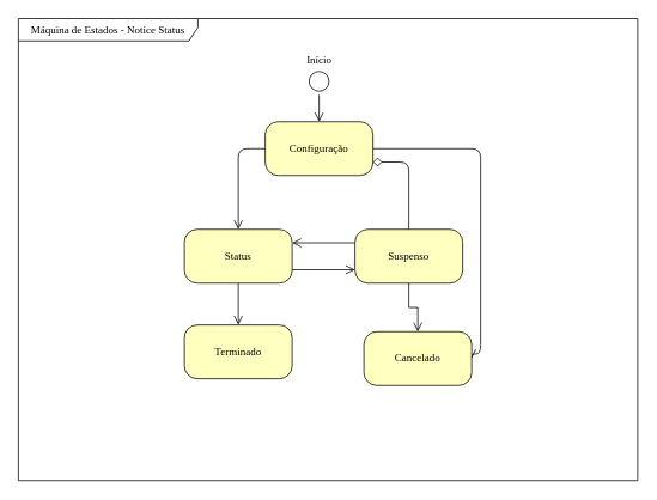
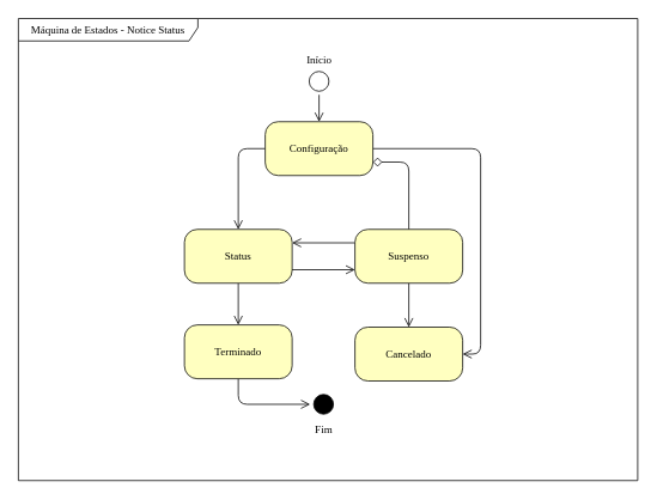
- <mxCell id="11" value="Cancelado" style="rounded=1;whiteSpace=wrap;html=1;arcSize=24;fillColor=#ffffc0;strokeColor=#000000;shadow=0;comic=0;labelBackgroundColor=none;fontFamily=Verdana;fontSize=12;fontColor=#000000;align=center;" parent="1" vertex="1"><mxGeometry x="405" y="369" width="120" height="60" as="geometry" /></mxCell>
+ <mxCell id="11" value="Cancelado" style="rounded=1;whiteSpace=wrap;html=1;arcSize=24;fillColor=#ffffc0;strokeColor=#000000;shadow=0;comic=0;labelBackgroundColor=none;fontFamily=Verdana;fontSize=12;fontColor=#000000;align=center;" parent="1" vertex="1"><mxGeometry x="395" y="364" width="120" height="60" as="geometry" /></mxCell>
+ <mxCell id="9" style="edgeStyle=orthogonalEdgeStyle;rounded=1;orthogonalLoop=1;jettySize=auto;html=1;entryX=0.5;entryY=1;entryDx=0;entryDy=0;endArrow=open;endFill=0;endSize=8;" edge="1" parent="1" source="10" target="18"><mxGeometry relative="1" as="geometry"><mxPoint x="355" y="565" as="targetPoint" /><Array as="points"><mxPoint x="265" y="450" /></Array></mxGeometry></mxCell>
+ <mxCell id="18" value="Fim" style="ellipse;html=1;shape=startState;fillColor=#000000;strokeColor=#000000;rounded=1;shadow=0;comic=0;labelBackgroundColor=none;fontFamily=Verdana;fontSize=12;fontColor=#000000;align=center;direction=south;verticalAlign=top;spacingTop=0;labelPosition=center;verticalLabelPosition=bottom;" vertex="1" parent="1"><mxGeometry x="345" y="435" width="30" height="30" as="geometry" /></mxCell>
